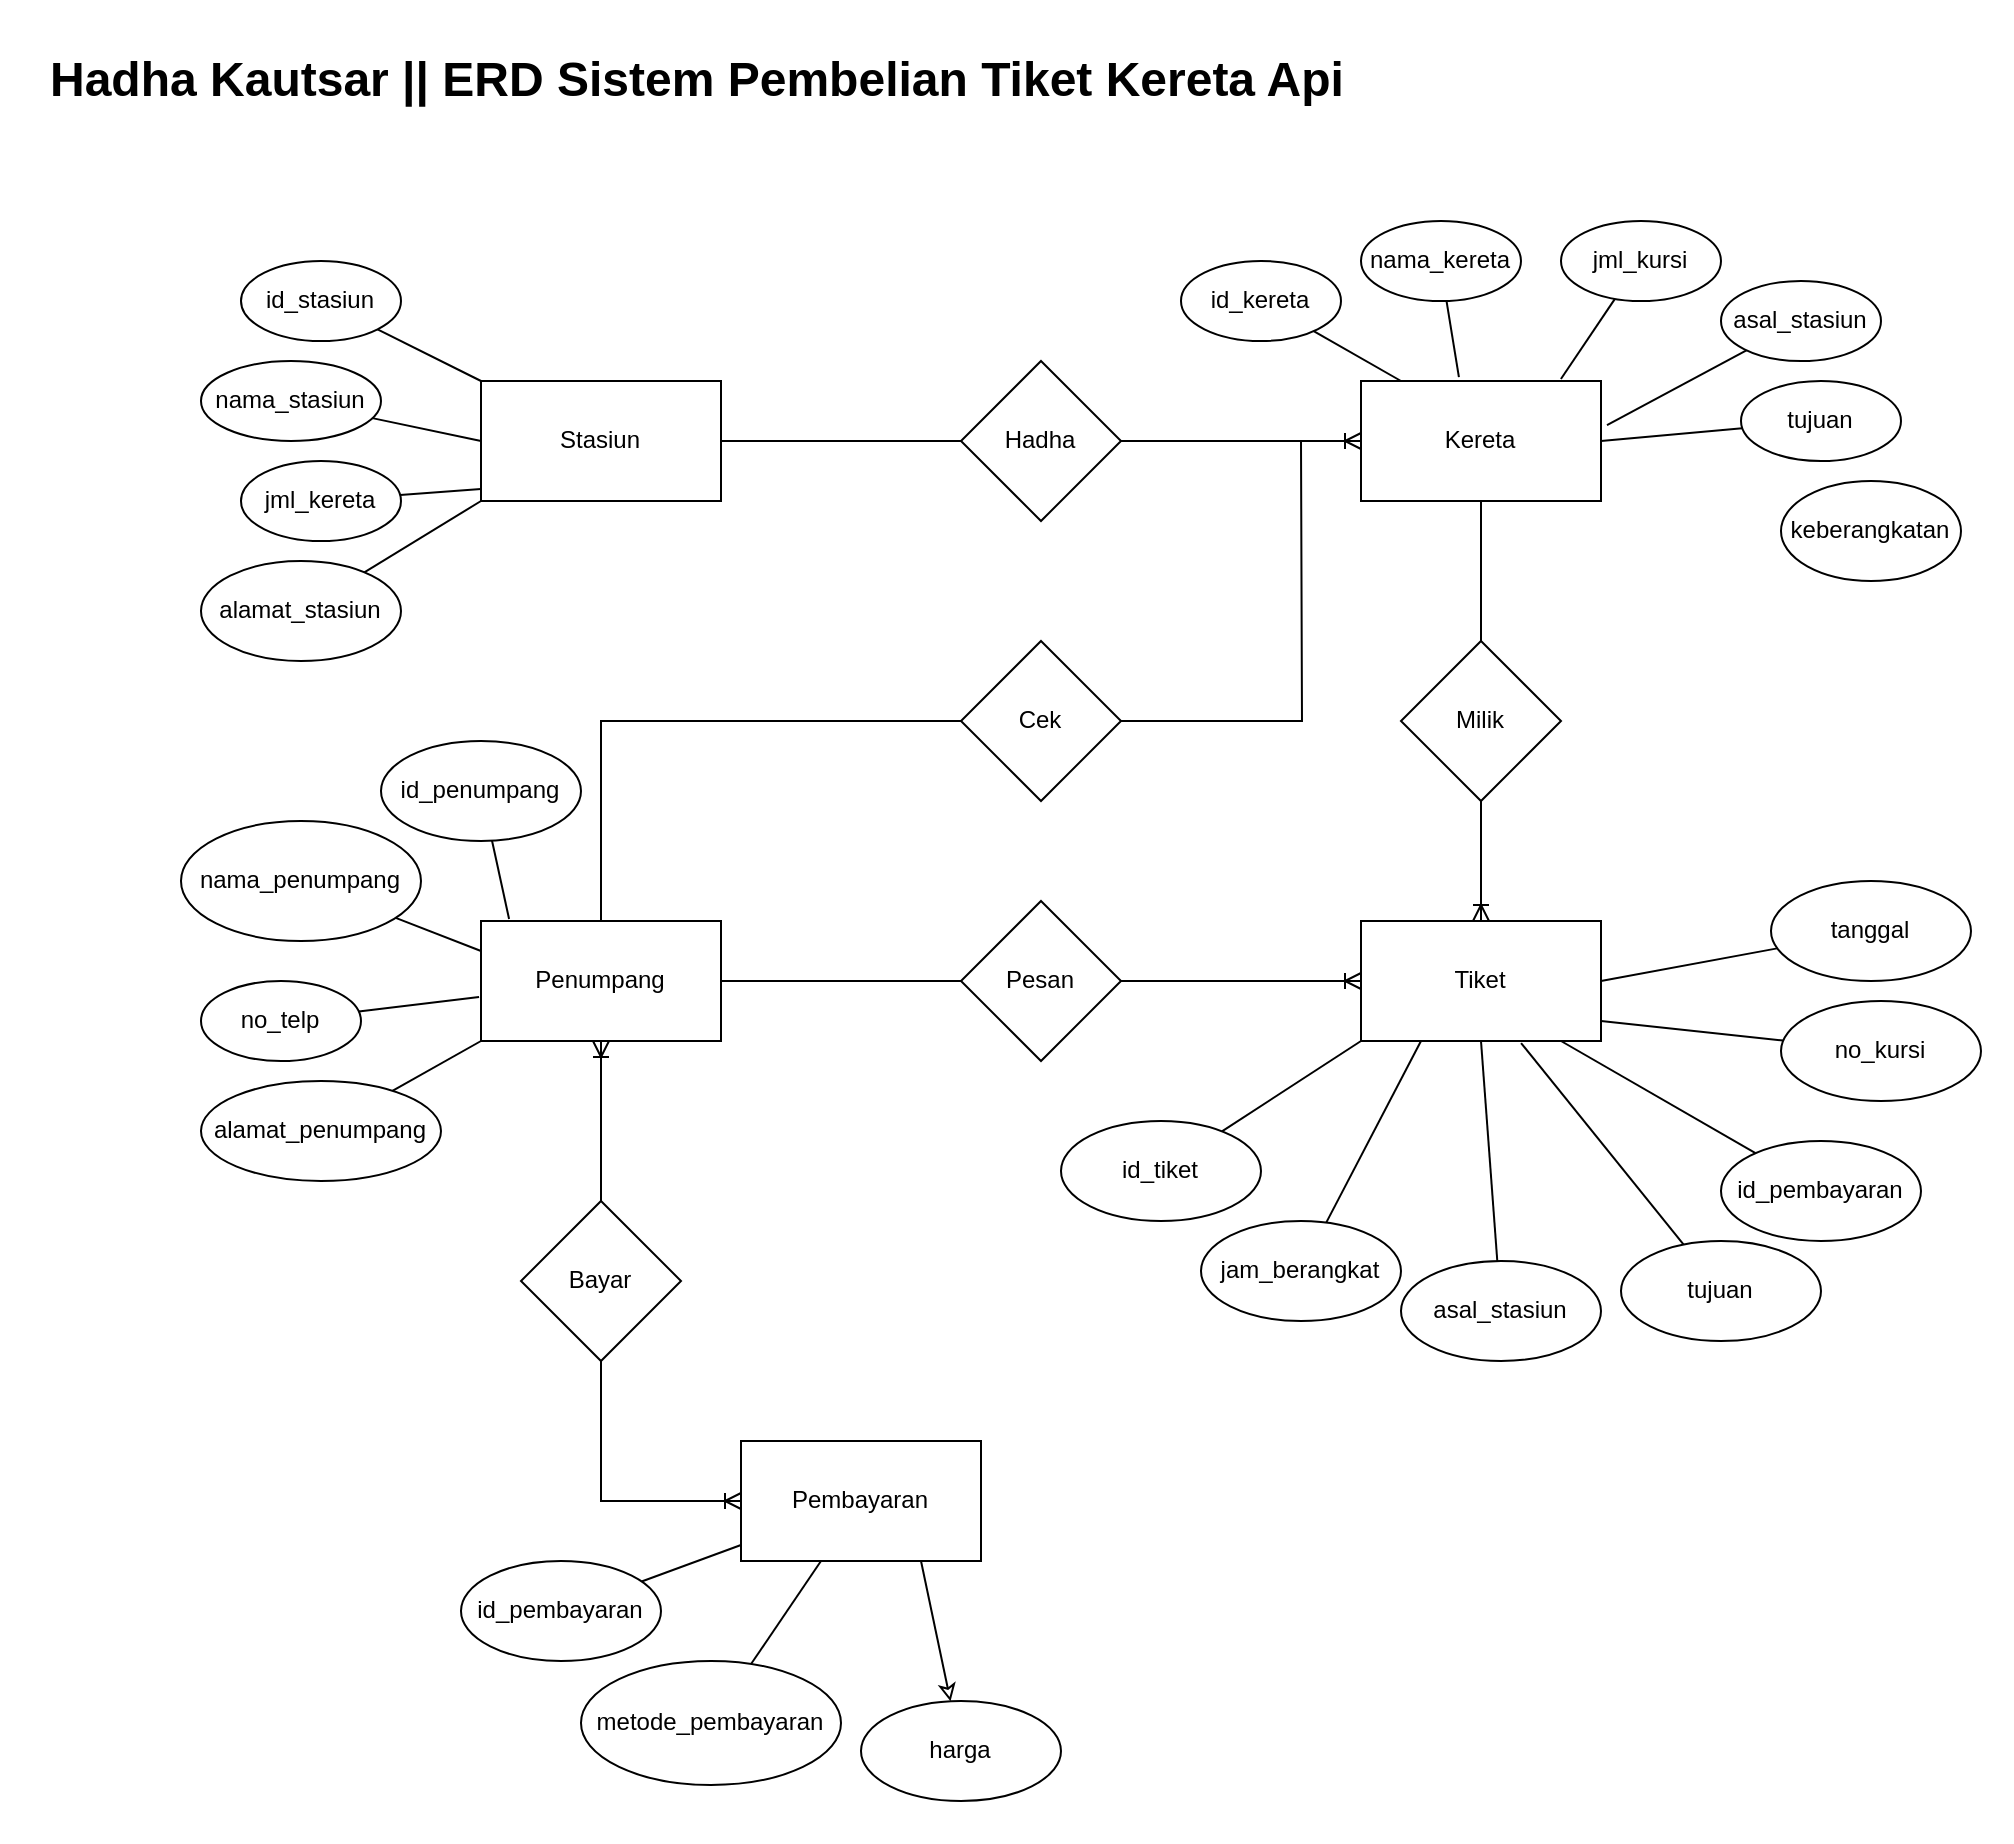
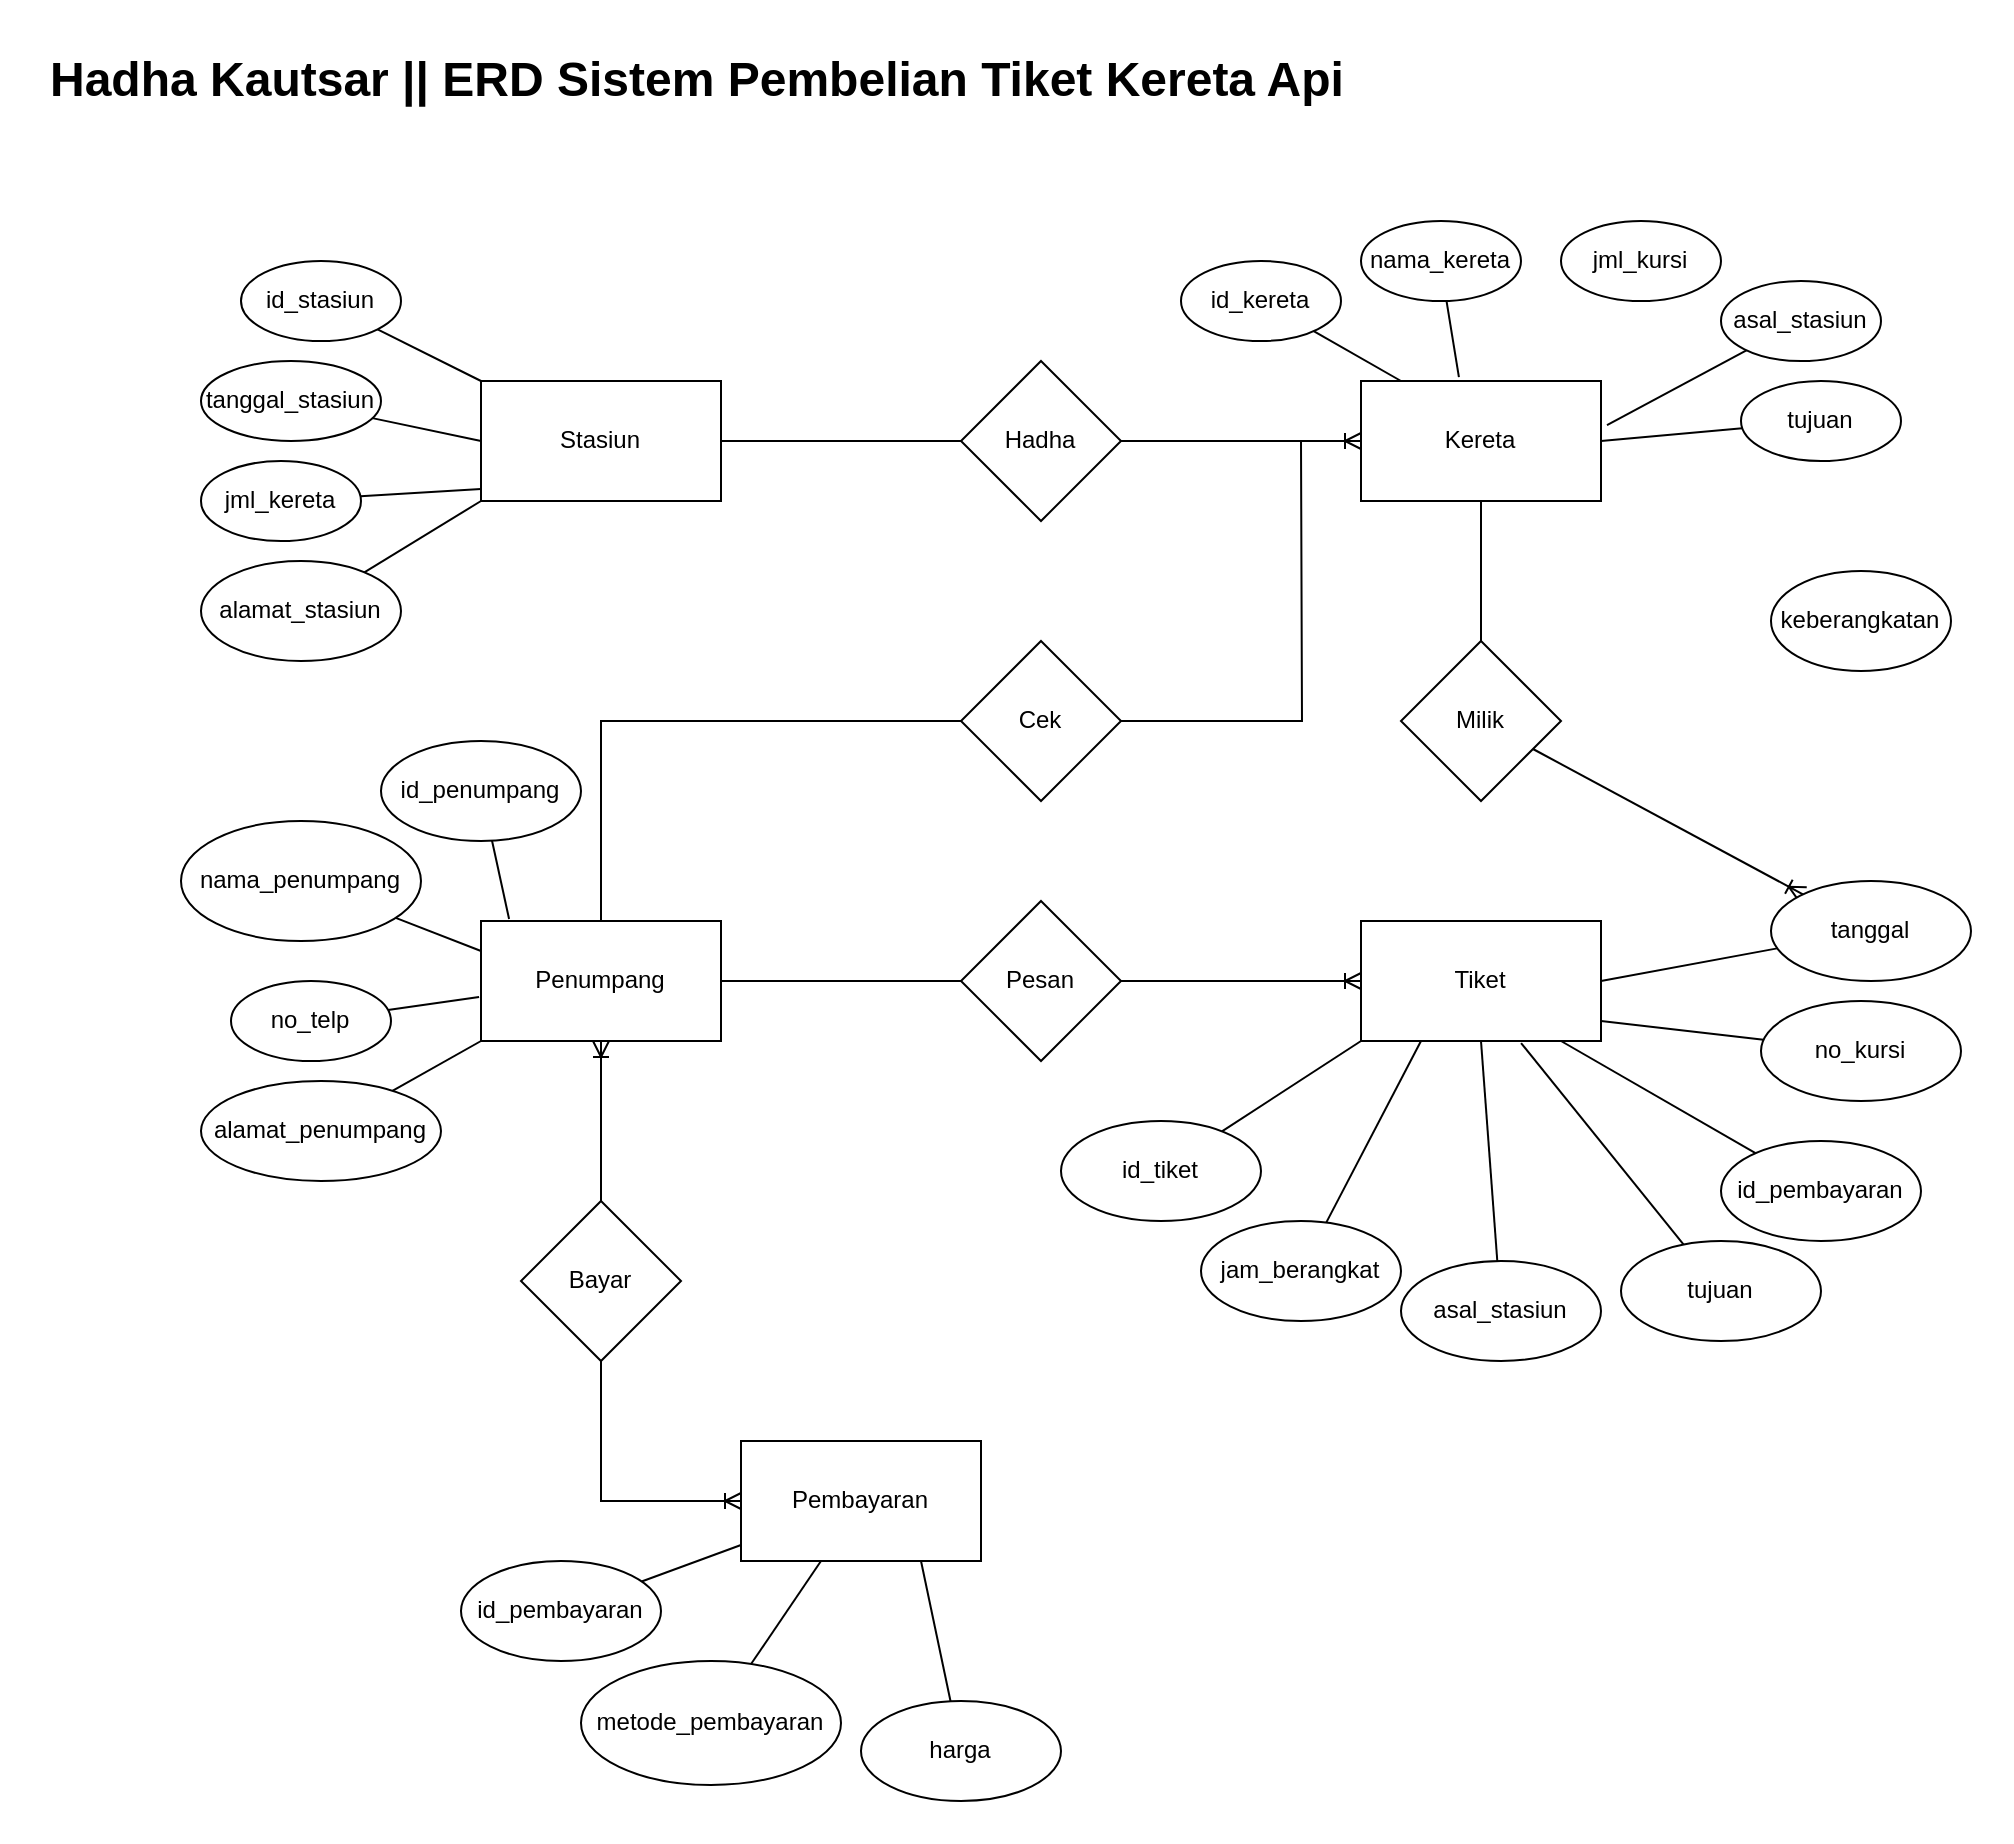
- <mxCell id="28" value="" style="rounded=0;orthogonalLoop=1;jettySize=auto;html=1;startArrow=none;startFill=0;endArrow=none;endFill=0;exitX=0.833;exitY=-0.017;exitDx=0;exitDy=0;exitPerimeter=0;" edge="1" parent="1" target="29" source="7"><mxGeometry relative="1" as="geometry"><mxPoint x="900" y="170" as="sourcePoint" /></mxGeometry></mxCell>
- <mxCell id="17" value="nama_stasiun" style="ellipse;whiteSpace=wrap;html=1;rounded=0;" vertex="1" parent="1"><mxGeometry x="100" y="180" width="90" height="40" as="geometry" /></mxCell>
+ <mxCell id="17" value="tanggal_stasiun" style="ellipse;whiteSpace=wrap;html=1;rounded=0;" vertex="1" parent="1"><mxGeometry x="100" y="180" width="90" height="40" as="geometry" /></mxCell>
- <mxCell id="19" value="jml_kereta" style="ellipse;whiteSpace=wrap;html=1;rounded=0;" vertex="1" parent="1"><mxGeometry x="120" y="230" width="80" height="40" as="geometry" /></mxCell>
+ <mxCell id="19" value="jml_kereta" style="ellipse;whiteSpace=wrap;html=1;rounded=0;" vertex="1" parent="1"><mxGeometry x="100" y="230" width="80" height="40" as="geometry" /></mxCell>
- <mxCell id="34" value="keberangkatan" style="ellipse;whiteSpace=wrap;html=1;rounded=0;" vertex="1" parent="1"><mxGeometry x="890" y="240" width="90" height="50" as="geometry" /></mxCell>
+ <mxCell id="34" value="keberangkatan" style="ellipse;whiteSpace=wrap;html=1;rounded=0;" vertex="1" parent="1"><mxGeometry x="885" y="285" width="90" height="50" as="geometry" /></mxCell>
- <mxCell id="35" value="" style="edgeStyle=none;rounded=0;orthogonalLoop=1;jettySize=auto;html=1;startArrow=none;startFill=0;endArrow=ERoneToMany;endFill=0;" edge="1" parent="1" source="36" target="12"><mxGeometry relative="1" as="geometry" /></mxCell>
+ <mxCell id="35" value="" style="edgeStyle=none;rounded=0;orthogonalLoop=1;jettySize=auto;html=1;startArrow=none;startFill=0;endArrow=ERoneToMany;endFill=0;" edge="1" parent="1" source="36" target="67"><mxGeometry relative="1" as="geometry" /></mxCell>
- <mxCell id="45" value="no_telp" style="ellipse;whiteSpace=wrap;html=1;rounded=0;" vertex="1" parent="1"><mxGeometry x="100" y="490" width="80" height="40" as="geometry" /></mxCell>
+ <mxCell id="45" value="no_telp" style="ellipse;whiteSpace=wrap;html=1;rounded=0;" vertex="1" parent="1"><mxGeometry x="115" y="490" width="80" height="40" as="geometry" /></mxCell>
- <mxCell id="65" value="no_kursi" style="ellipse;whiteSpace=wrap;html=1;rounded=0;" vertex="1" parent="1"><mxGeometry x="890" y="500" width="100" height="50" as="geometry" /></mxCell>
+ <mxCell id="65" value="no_kursi" style="ellipse;whiteSpace=wrap;html=1;rounded=0;" vertex="1" parent="1"><mxGeometry x="880" y="500" width="100" height="50" as="geometry" /></mxCell>
- <mxCell id="54" value="" style="rounded=0;orthogonalLoop=1;jettySize=auto;html=1;startArrow=none;startFill=0;endArrow=classic;endFill=0;exitX=0.75;exitY=1;exitDx=0;exitDy=0;" edge="1" parent="1" target="55" source="14"><mxGeometry relative="1" as="geometry"><mxPoint x="570" y="842" as="sourcePoint" /></mxGeometry></mxCell>
+ <mxCell id="54" value="" style="rounded=0;orthogonalLoop=1;jettySize=auto;html=1;startArrow=none;startFill=0;endArrow=none;endFill=0;exitX=0.75;exitY=1;exitDx=0;exitDy=0;" edge="1" parent="1" target="55" source="14"><mxGeometry relative="1" as="geometry"><mxPoint x="570" y="842" as="sourcePoint" /></mxGeometry></mxCell>
